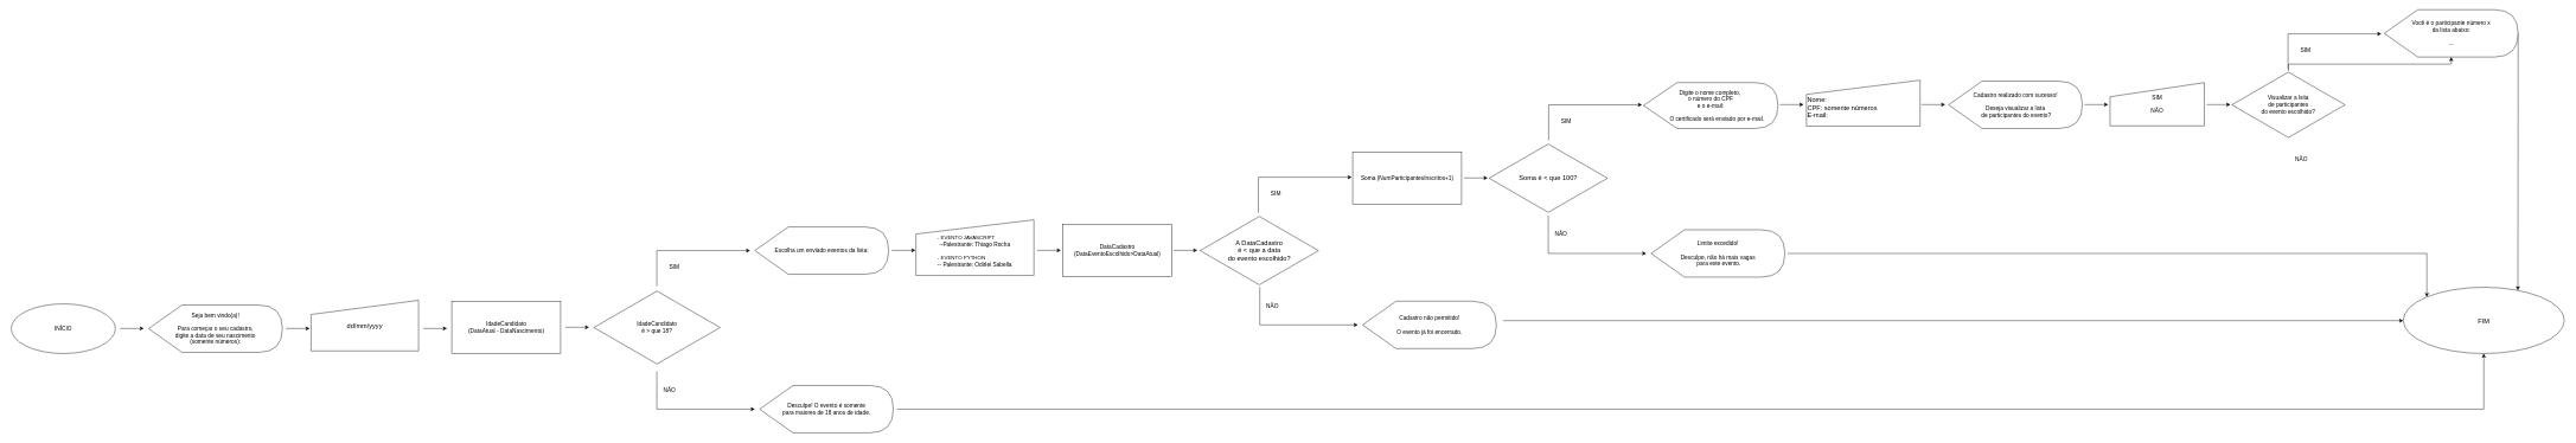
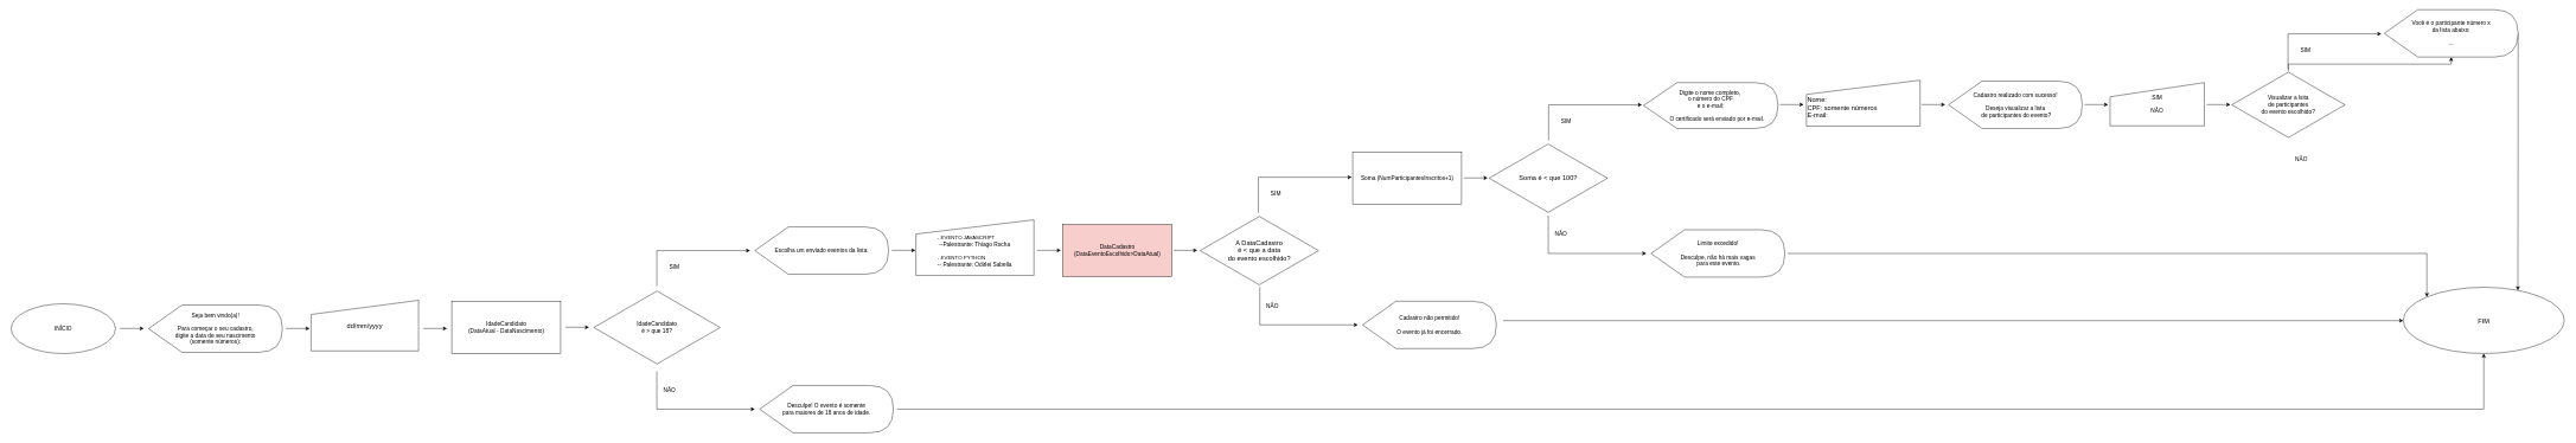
- <mxCell id="14" value="DataCadastro&lt;br&gt;(DataEventoEscolhido&amp;gt;DataAtual)" style="html=1;dashed=0;whitespace=wrap;" parent="1" vertex="1"><mxGeometry x="2240" y="474" width="230" height="110" as="geometry" /></mxCell>
+ <mxCell id="14" value="DataCadastro&lt;br&gt;(DataEventoEscolhido&amp;gt;DataAtual)" style="html=1;dashed=0;whitespace=wrap;fillColor=#f8cecc;" parent="1" vertex="1"><mxGeometry x="2240" y="474" width="230" height="110" as="geometry" /></mxCell>
